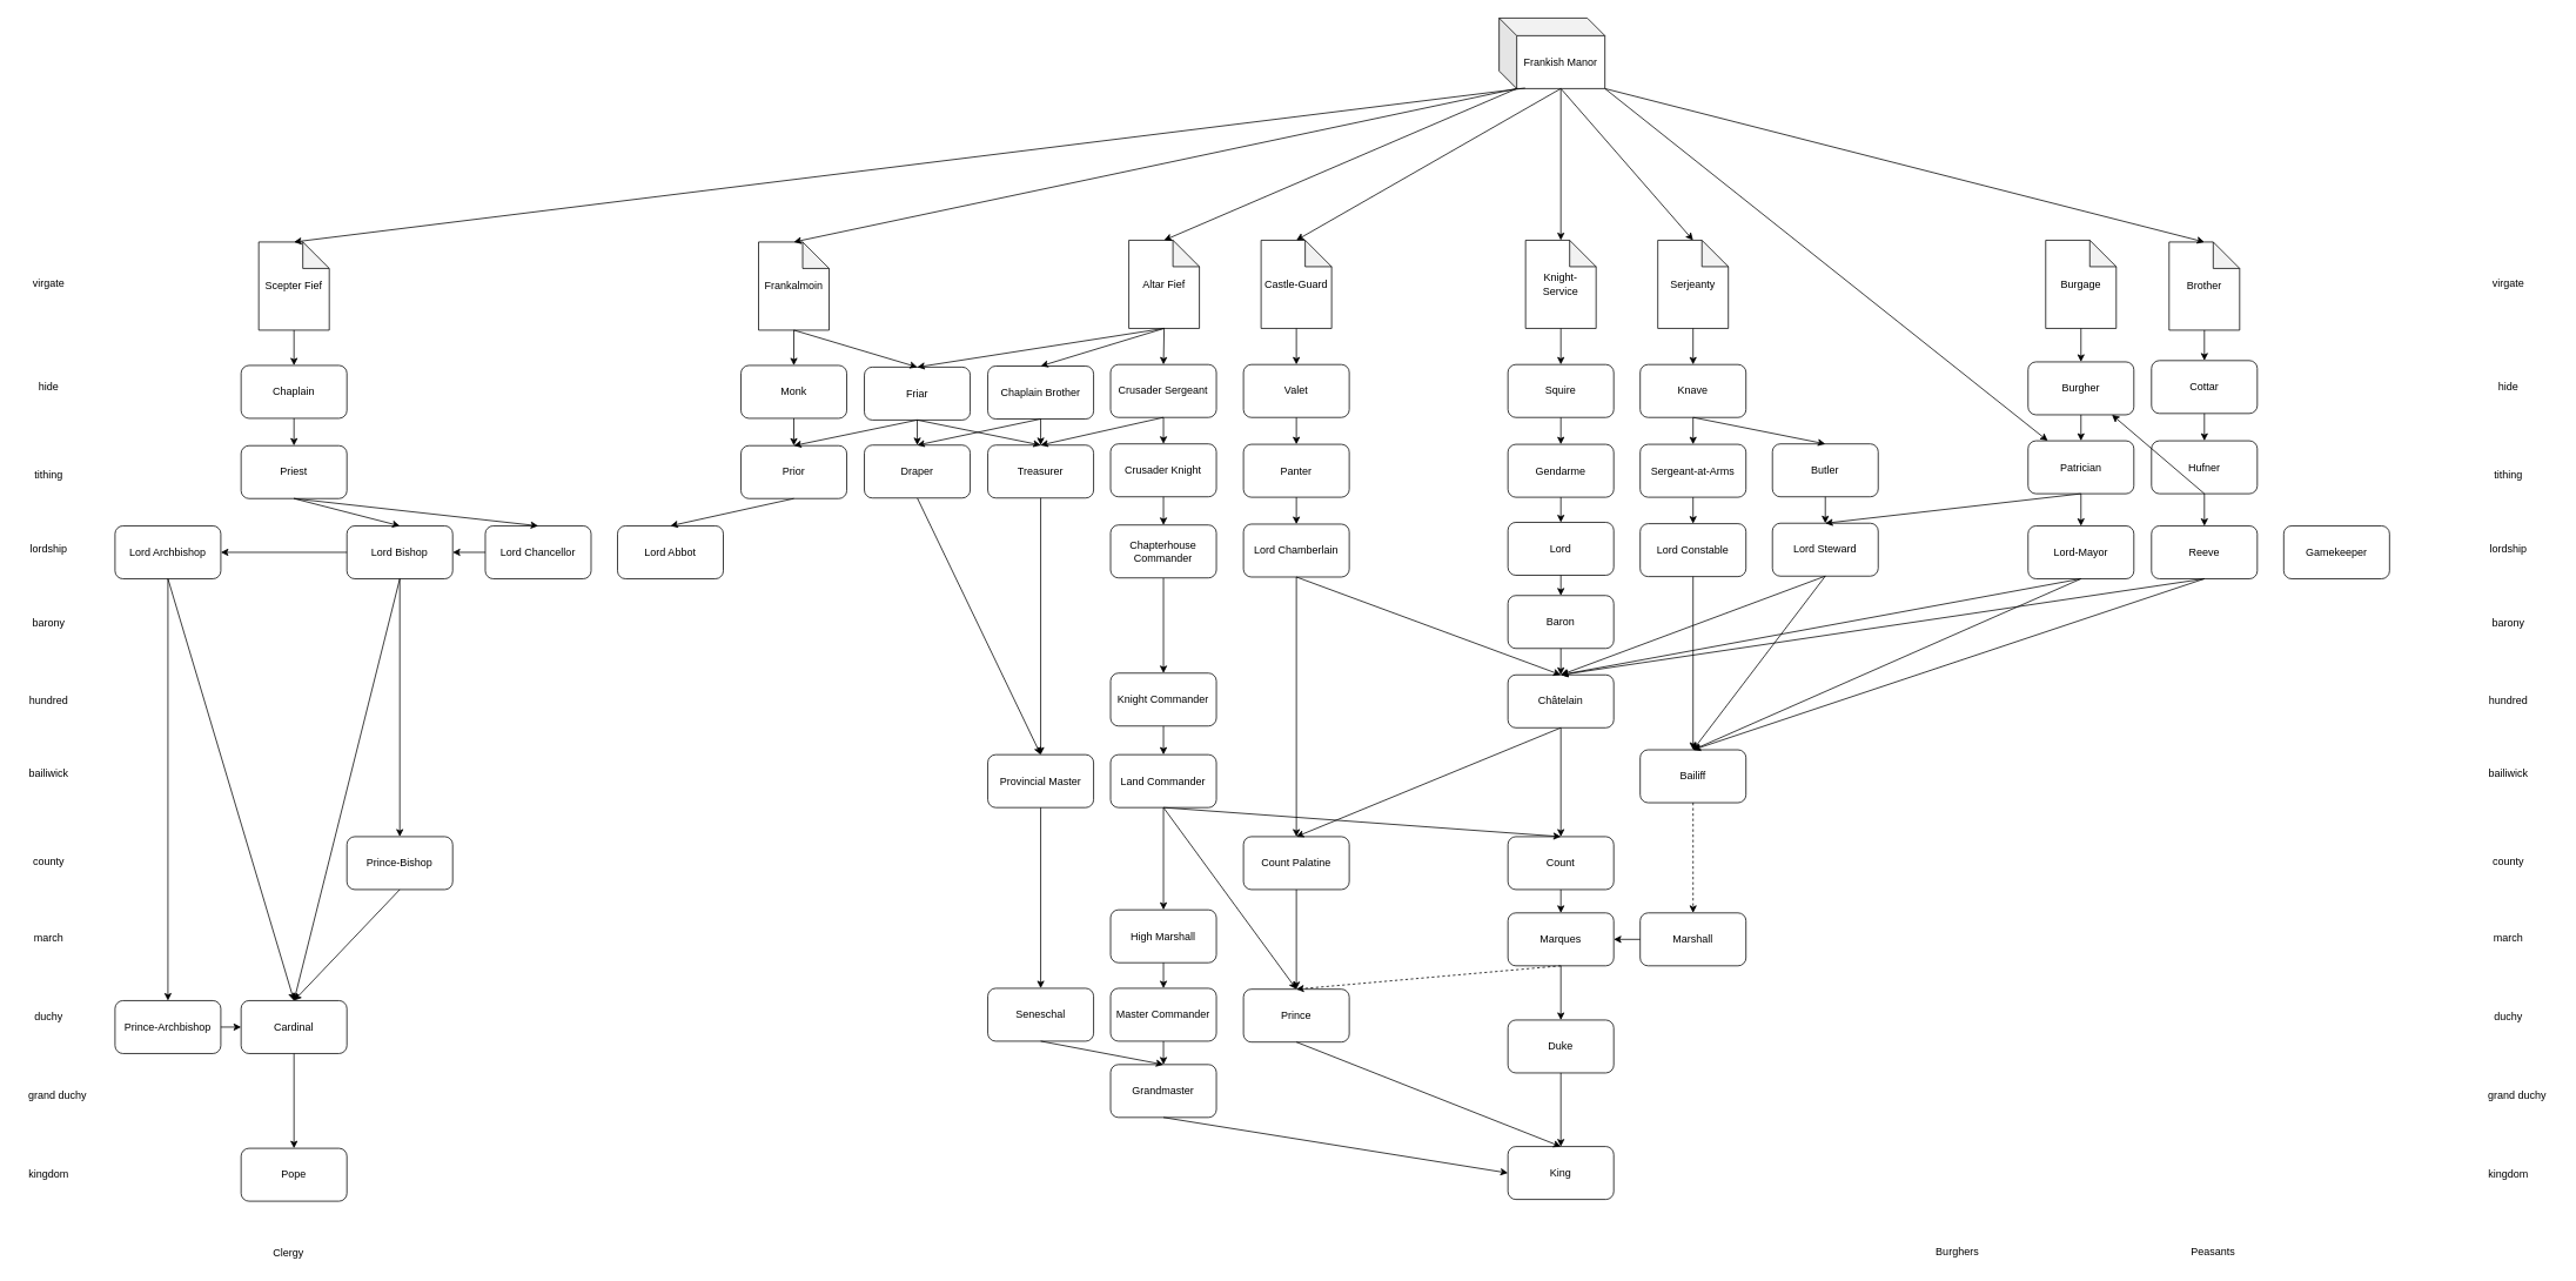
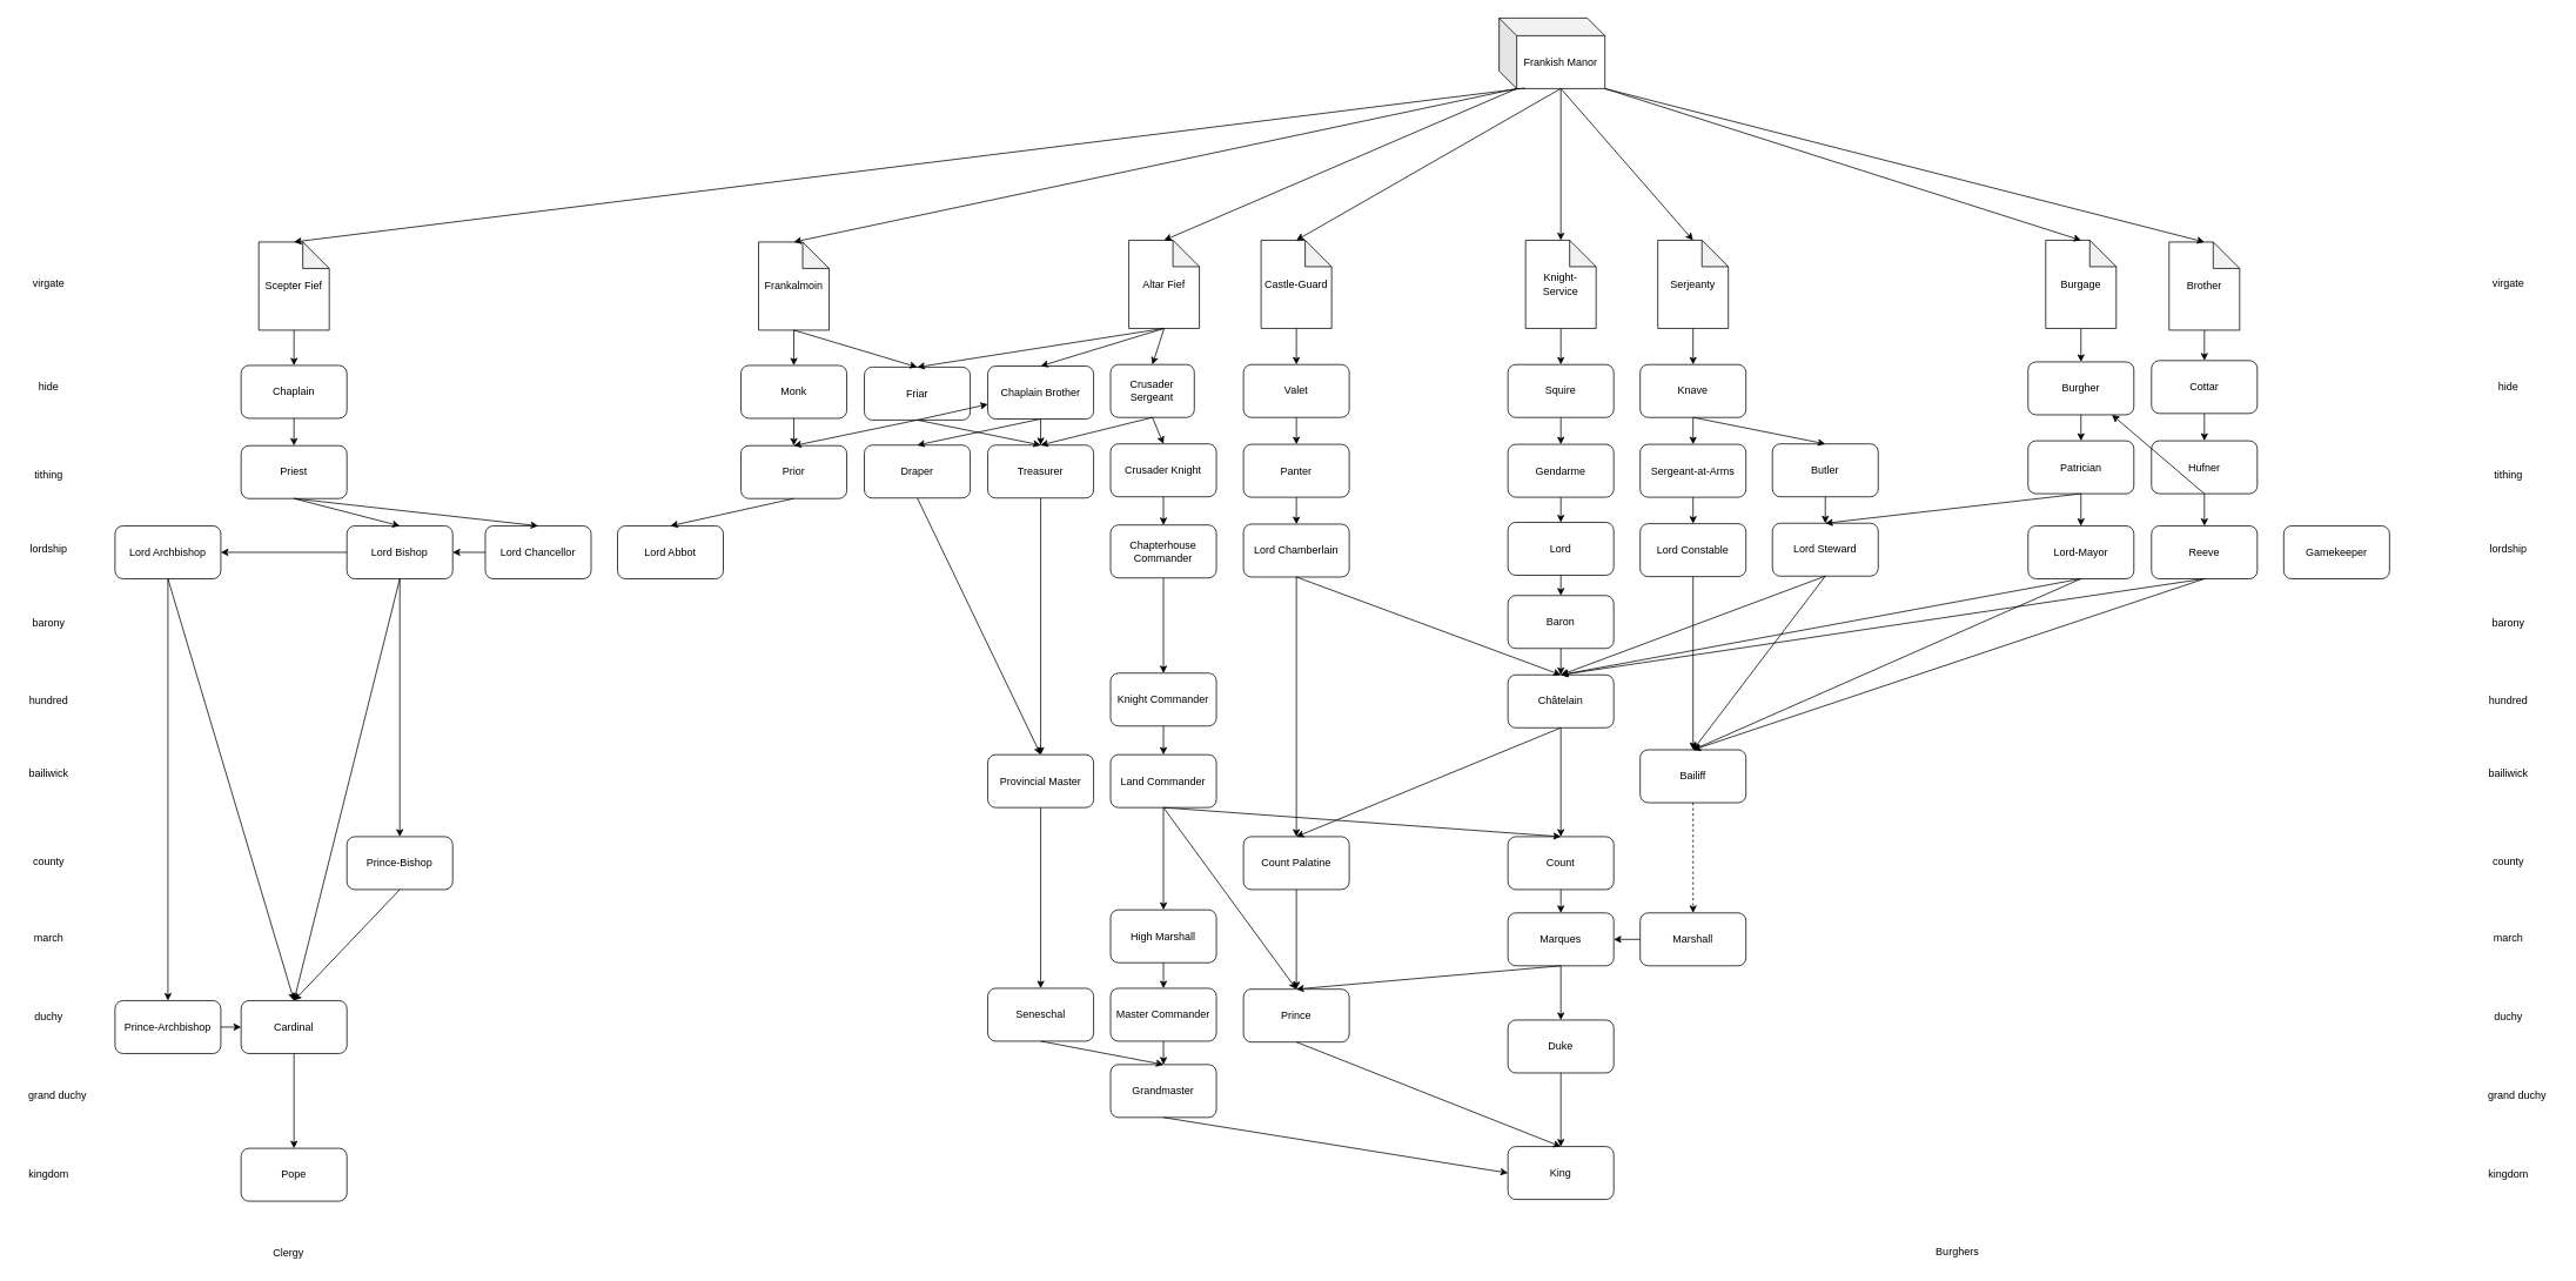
- <mxCell id="129" value="" style="endArrow=classic;html=1;exitX=1;exitY=1;exitDx=0;exitDy=0;exitPerimeter=0;" edge="1" parent="1" source="4" target="98"><mxGeometry width="50" height="50" relative="1" as="geometry"><mxPoint x="2170" y="150" as="sourcePoint" /><mxPoint x="2312.5" y="332" as="targetPoint" /></mxGeometry></mxCell>
+ <mxCell id="129" value="" style="endArrow=classic;html=1;entryX=0.5;entryY=0;entryDx=0;entryDy=0;entryPerimeter=0;exitX=1;exitY=1;exitDx=0;exitDy=0;exitPerimeter=0;" edge="1" parent="1" source="4" target="92"><mxGeometry width="50" height="50" relative="1" as="geometry"><mxPoint x="2170" y="150" as="sourcePoint" /><mxPoint x="2312.5" y="332" as="targetPoint" /></mxGeometry></mxCell>
- <mxCell id="135" value="Crusader Sergeant" style="rounded=1;whiteSpace=wrap;html=1;" vertex="1" parent="1"><mxGeometry x="1259.25" y="413" width="120" height="60" as="geometry" /></mxCell>
+ <mxCell id="135" value="Crusader Sergeant" style="rounded=1;whiteSpace=wrap;html=1;" vertex="1" parent="1"><mxGeometry x="1259.25" y="413" width="95" height="60" as="geometry" /></mxCell>
- <mxCell id="171" value="" style="endArrow=classic;html=1;entryX=0.5;entryY=0;entryDx=0;entryDy=0;exitX=0.5;exitY=1;exitDx=0;exitDy=0;" edge="1" parent="1" source="167" target="163"><mxGeometry width="50" height="50" relative="1" as="geometry"><mxPoint x="150" y="1500" as="sourcePoint" /><mxPoint x="200" y="1450" as="targetPoint" /></mxGeometry></mxCell>
+ <mxCell id="171" value="" style="endArrow=classic;html=1;exitX=0.5;exitY=1;exitDx=0;exitDy=0;" edge="1" parent="1" source="167" target="154"><mxGeometry width="50" height="50" relative="1" as="geometry"><mxPoint x="150" y="1500" as="sourcePoint" /><mxPoint x="200" y="1450" as="targetPoint" /></mxGeometry></mxCell>
- <mxCell id="52" value="" style="endArrow=classic;html=1;entryX=0.5;entryY=0;entryDx=0;entryDy=0;exitX=0.5;exitY=1;exitDx=0;exitDy=0;dashed=1;" edge="1" parent="1" source="22" target="19"><mxGeometry width="50" height="50" relative="1" as="geometry"><mxPoint x="731.5" y="1352" as="sourcePoint" /><mxPoint x="781.5" y="1302" as="targetPoint" /></mxGeometry></mxCell>
+ <mxCell id="52" value="" style="endArrow=classic;html=1;entryX=0.5;entryY=0;entryDx=0;entryDy=0;exitX=0.5;exitY=1;exitDx=0;exitDy=0;" edge="1" parent="1" source="22" target="19"><mxGeometry width="50" height="50" relative="1" as="geometry"><mxPoint x="731.5" y="1352" as="sourcePoint" /><mxPoint x="781.5" y="1302" as="targetPoint" /></mxGeometry></mxCell>
- <mxCell id="123" value="Peasants" style="text;html=1;strokeColor=none;fillColor=none;align=center;verticalAlign=middle;whiteSpace=wrap;rounded=0;" vertex="1" parent="1"><mxGeometry x="2490" y="1410" width="40" height="20" as="geometry" /></mxCell>
